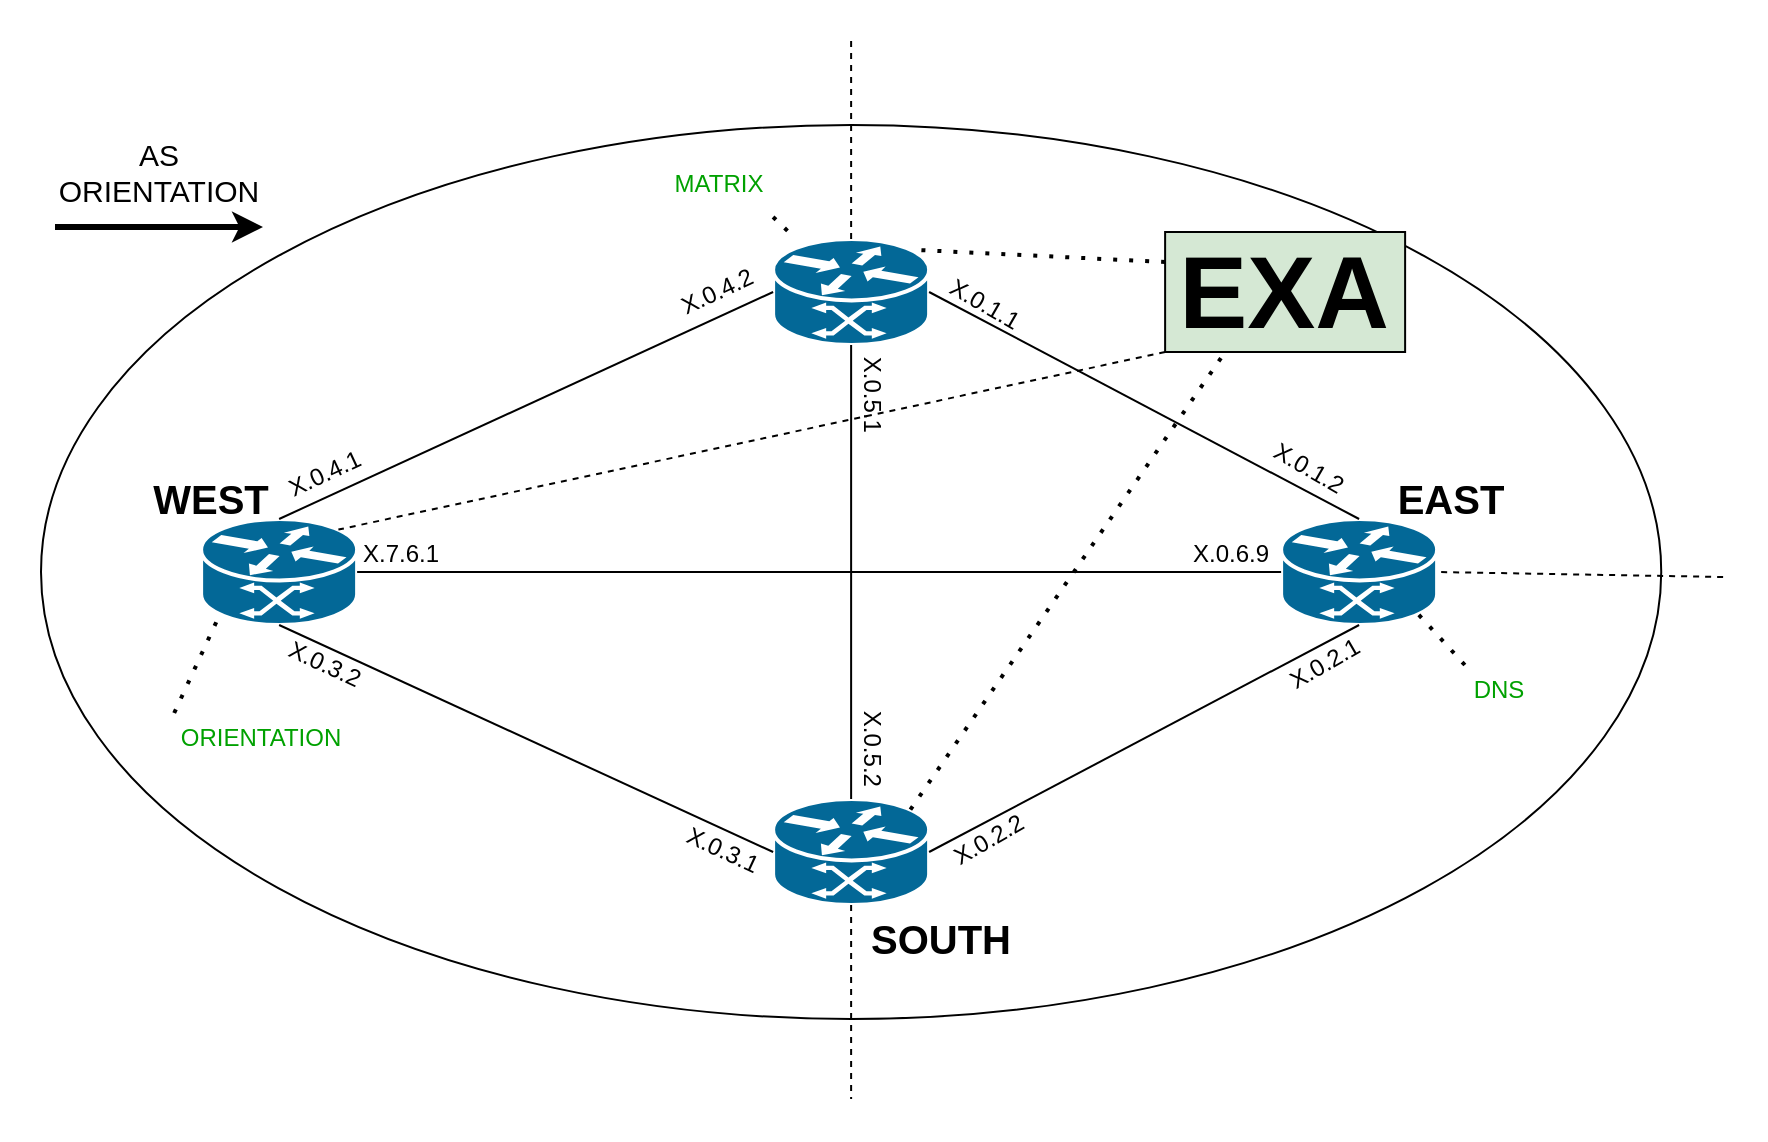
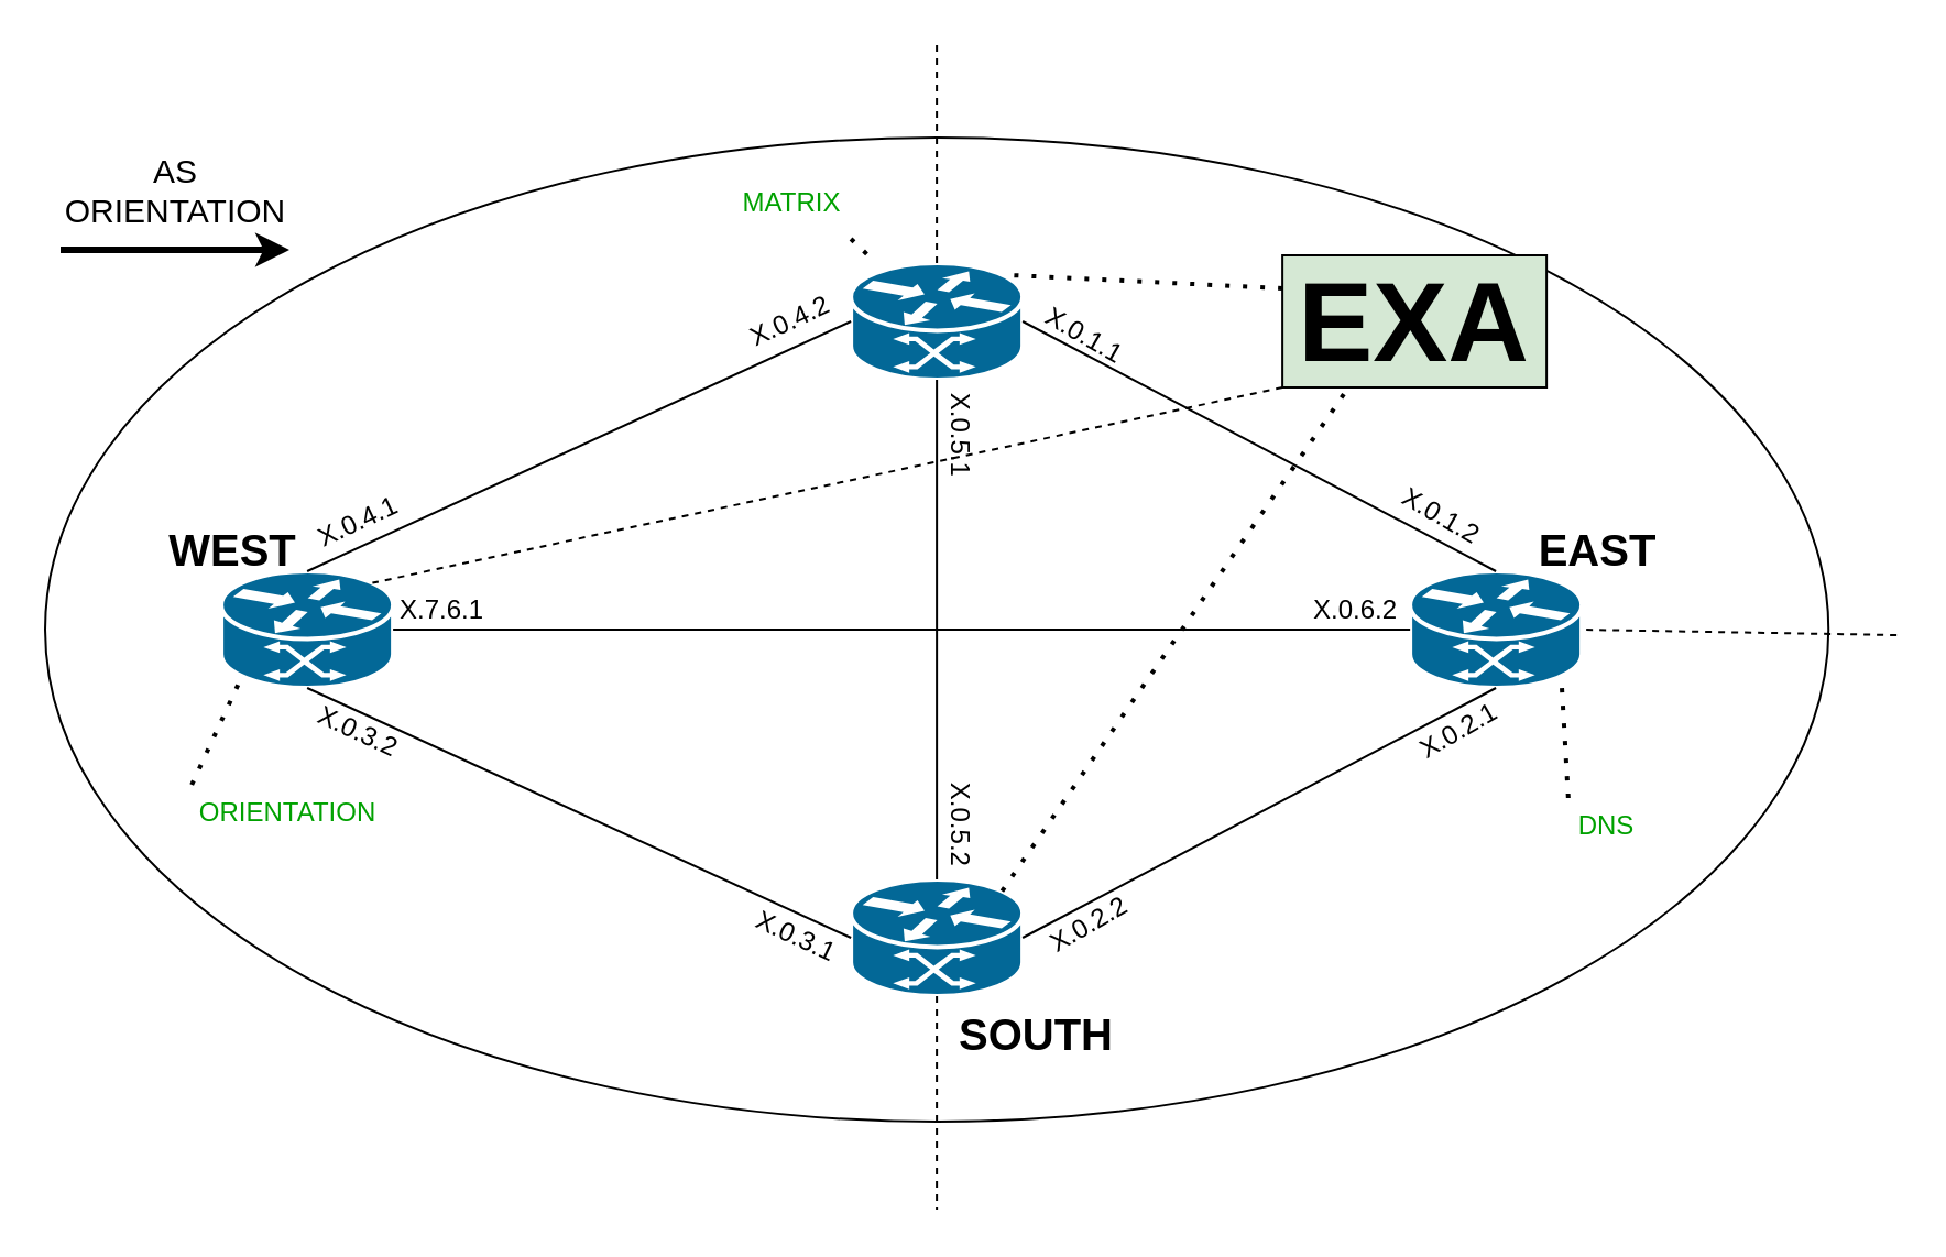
- <mxCell id="34" value="X.0.6.9" style="text;html=1;align=center;verticalAlign=middle;resizable=0;points=[];autosize=1;strokeColor=none;fillColor=none;" vertex="1" parent="1"><mxGeometry x="587.06" y="264" width="56" height="26" as="geometry" /></mxCell>
+ <mxCell id="34" value="X.0.6.2" style="text;html=1;align=center;verticalAlign=middle;resizable=0;points=[];autosize=1;strokeColor=none;fillColor=none;" vertex="1" parent="1"><mxGeometry x="587.06" y="264" width="56" height="26" as="geometry" /></mxCell>
- <mxCell id="42" value="&lt;font color=&quot;#00a100&quot;&gt;DNS&lt;br&gt;&lt;/font&gt;" style="text;html=1;align=center;verticalAlign=middle;resizable=0;points=[];autosize=1;strokeColor=none;fillColor=none;" vertex="1" parent="1"><mxGeometry x="727.06" y="332" width="43" height="26" as="geometry" /></mxCell>
+ <mxCell id="42" value="&lt;font color=&quot;#00a100&quot;&gt;DNS&lt;br&gt;&lt;/font&gt;" style="text;html=1;align=center;verticalAlign=middle;resizable=0;points=[];autosize=1;strokeColor=none;fillColor=none;" vertex="1" parent="1"><mxGeometry x="707.06" y="362" width="43" height="26" as="geometry" /></mxCell>
